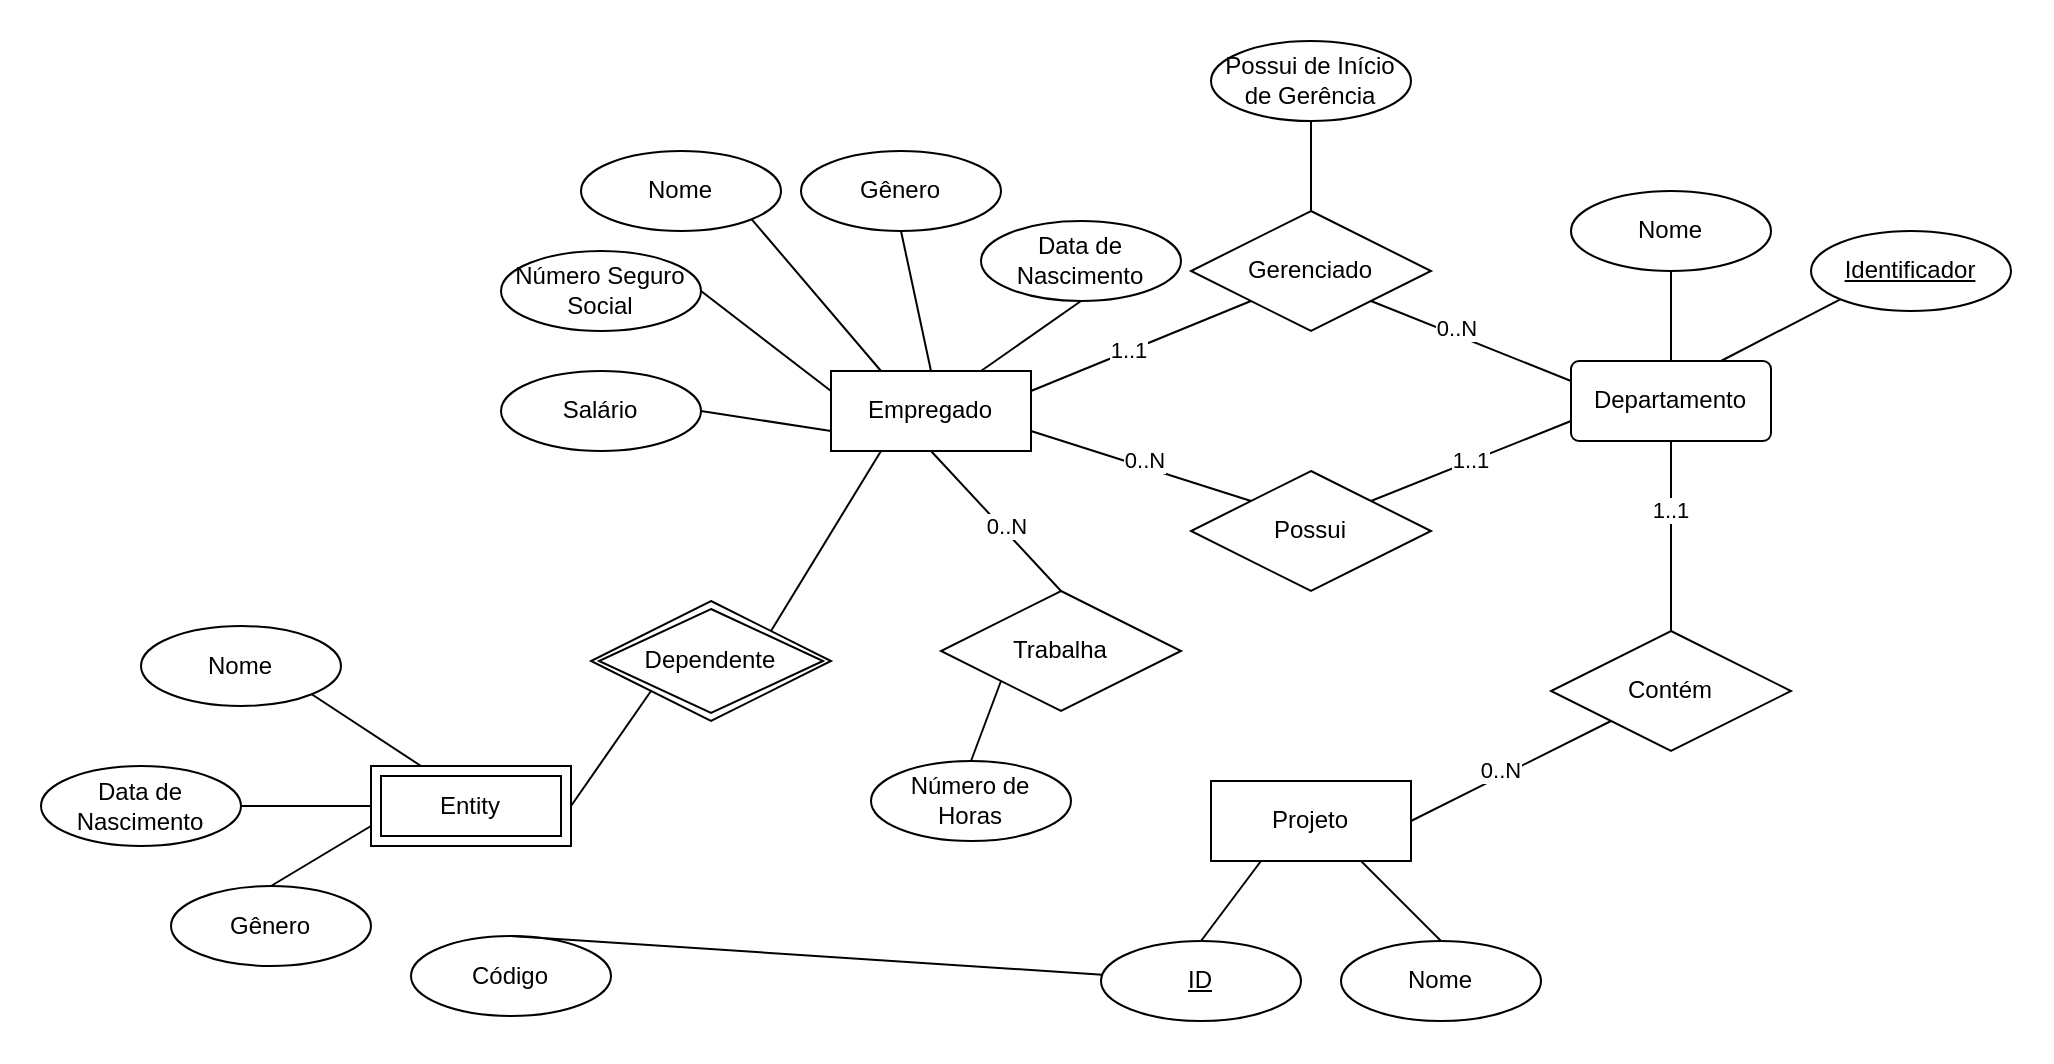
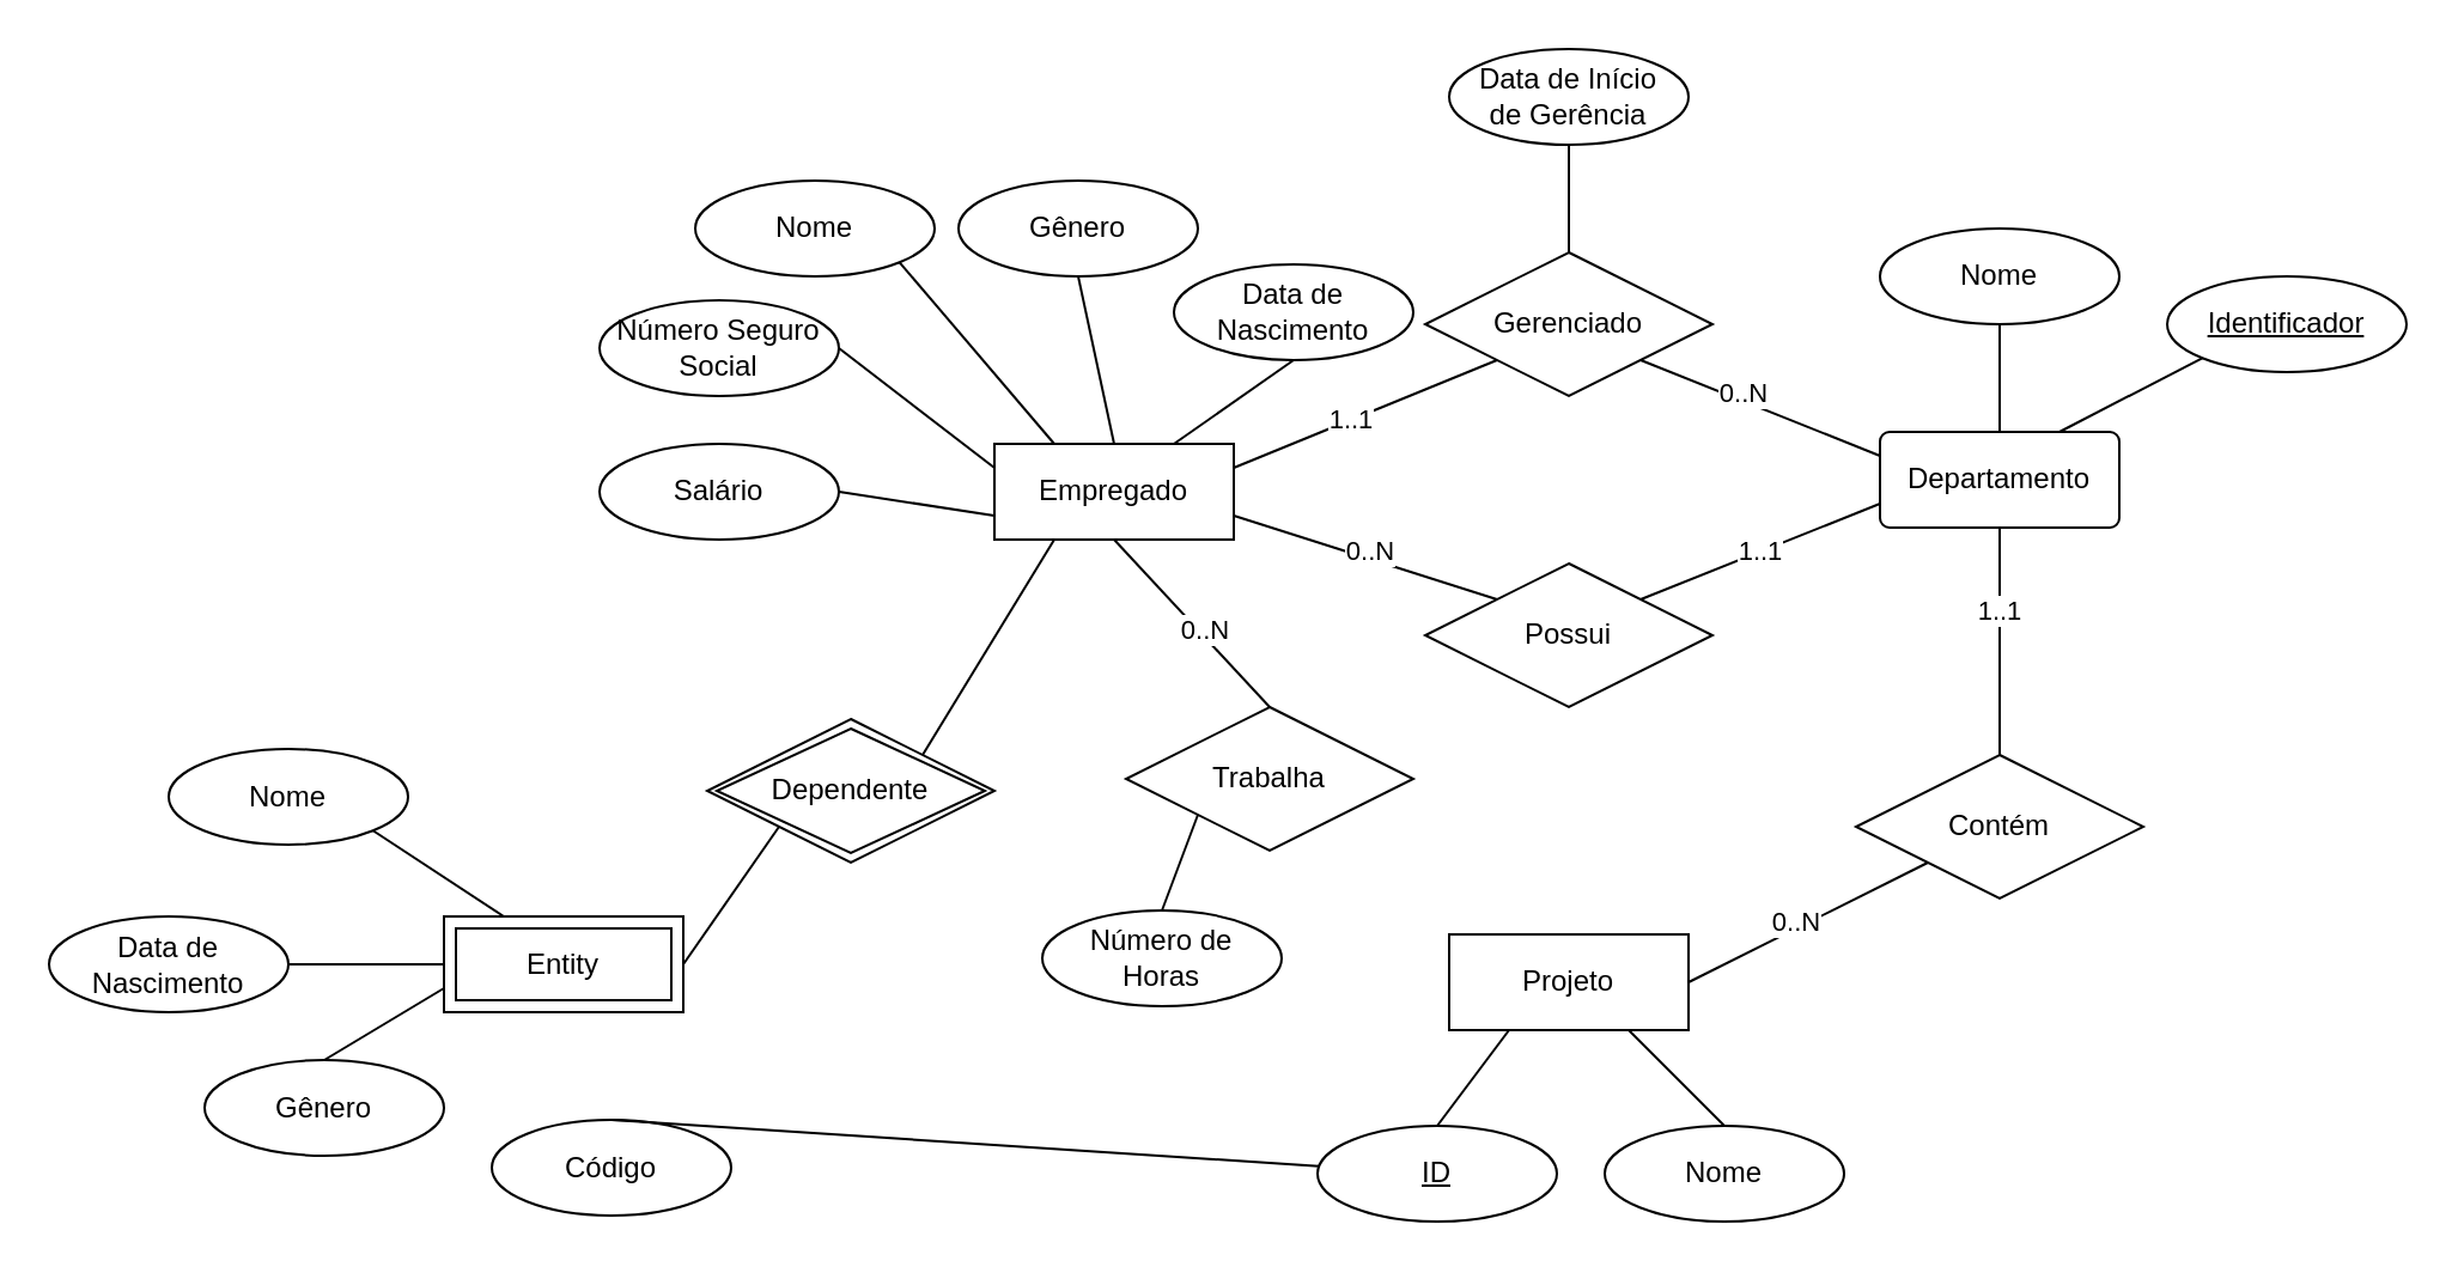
- <mxCell id="8" value="&lt;div&gt;Possui de Início&lt;/div&gt;&lt;div&gt;de Gerência&lt;/div&gt;" style="ellipse;whiteSpace=wrap;html=1;align=center;" vertex="1" parent="1"><mxGeometry x="605" y="20" width="100" height="40" as="geometry" /></mxCell>
+ <mxCell id="8" value="&lt;div&gt;Data de Início&lt;/div&gt;&lt;div&gt;de Gerência&lt;/div&gt;" style="ellipse;whiteSpace=wrap;html=1;align=center;" vertex="1" parent="1"><mxGeometry x="605" y="20" width="100" height="40" as="geometry" /></mxCell>
